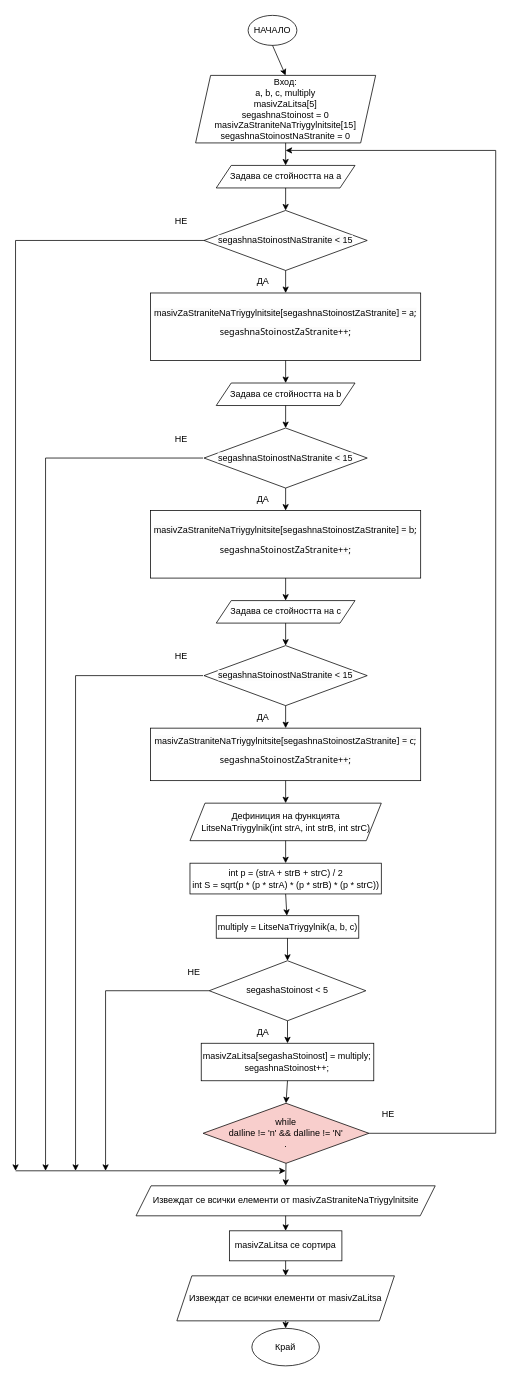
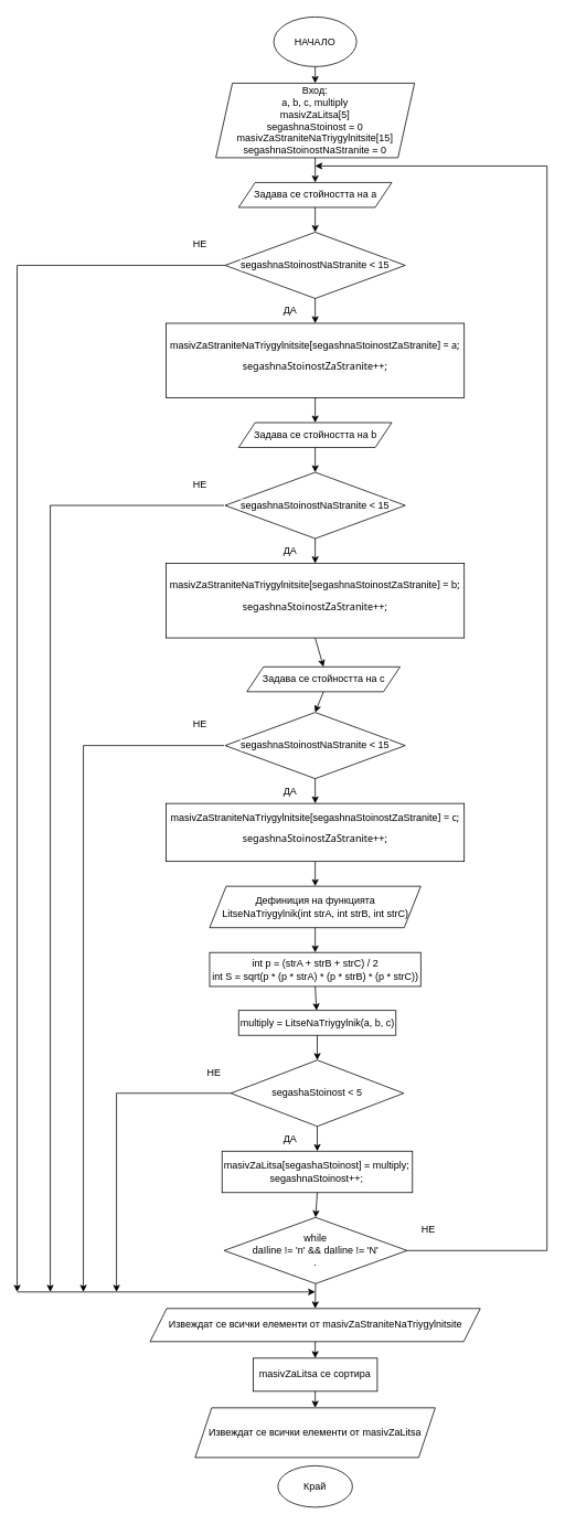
- <mxCell id="2" value="НАЧАЛО" style="ellipse;whiteSpace=wrap;html=1;" parent="1" vertex="1"><mxGeometry x="330" y="20" width="65" height="40" as="geometry" /></mxCell>
+ <mxCell id="2" value="НАЧАЛО" style="ellipse;whiteSpace=wrap;html=1;" parent="1" vertex="1"><mxGeometry x="330" y="20" width="100" height="60" as="geometry" /></mxCell>
- <mxCell id="23" value="Задава се стойността на c" style="shape=parallelogram;perimeter=parallelogramPerimeter;whiteSpace=wrap;html=1;fixedSize=1;" parent="1" vertex="1"><mxGeometry x="287.5" y="800" width="185" height="30" as="geometry" /></mxCell>
+ <mxCell id="23" value="Задава се стойността на c" style="shape=parallelogram;perimeter=parallelogramPerimeter;whiteSpace=wrap;html=1;fixedSize=1;" parent="1" vertex="1"><mxGeometry x="297.5" y="805" width="185" height="30" as="geometry" /></mxCell>
- <mxCell id="45" value="while&lt;br&gt;daIline != 'n' &amp;amp;&amp;amp; daIline != 'N'&lt;br&gt;." style="rhombus;whiteSpace=wrap;html=1;fillColor=#f8cecc;" parent="1" vertex="1"><mxGeometry x="270" y="1470" width="221" height="80" as="geometry" /></mxCell>
+ <mxCell id="45" value="while&lt;br&gt;daIline != 'n' &amp;amp;&amp;amp; daIline != 'N'&lt;br&gt;." style="rhombus;whiteSpace=wrap;html=1;" parent="1" vertex="1"><mxGeometry x="270" y="1470" width="221" height="80" as="geometry" /></mxCell>
- <mxCell id="57" value="" style="endArrow=classic;html=1;rounded=0;exitX=0.5;exitY=1;exitDx=0;exitDy=0;entryX=0.5;entryY=0;entryDx=0;entryDy=0;" parent="1" source="54" target="56" edge="1"><mxGeometry width="50" height="50" relative="1" as="geometry"><mxPoint x="140" y="1830" as="sourcePoint" /><mxPoint x="190" y="1780" as="targetPoint" /></mxGeometry></mxCell>
